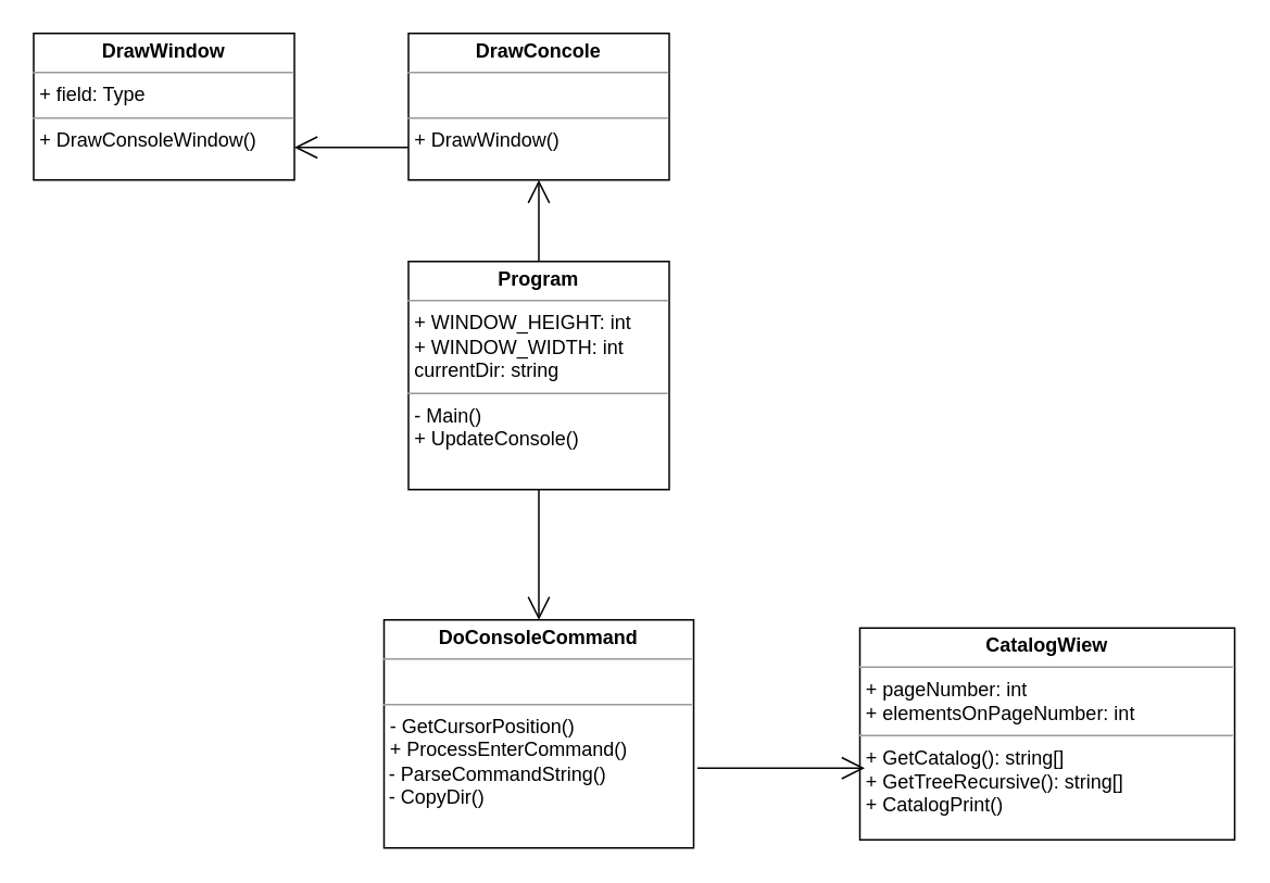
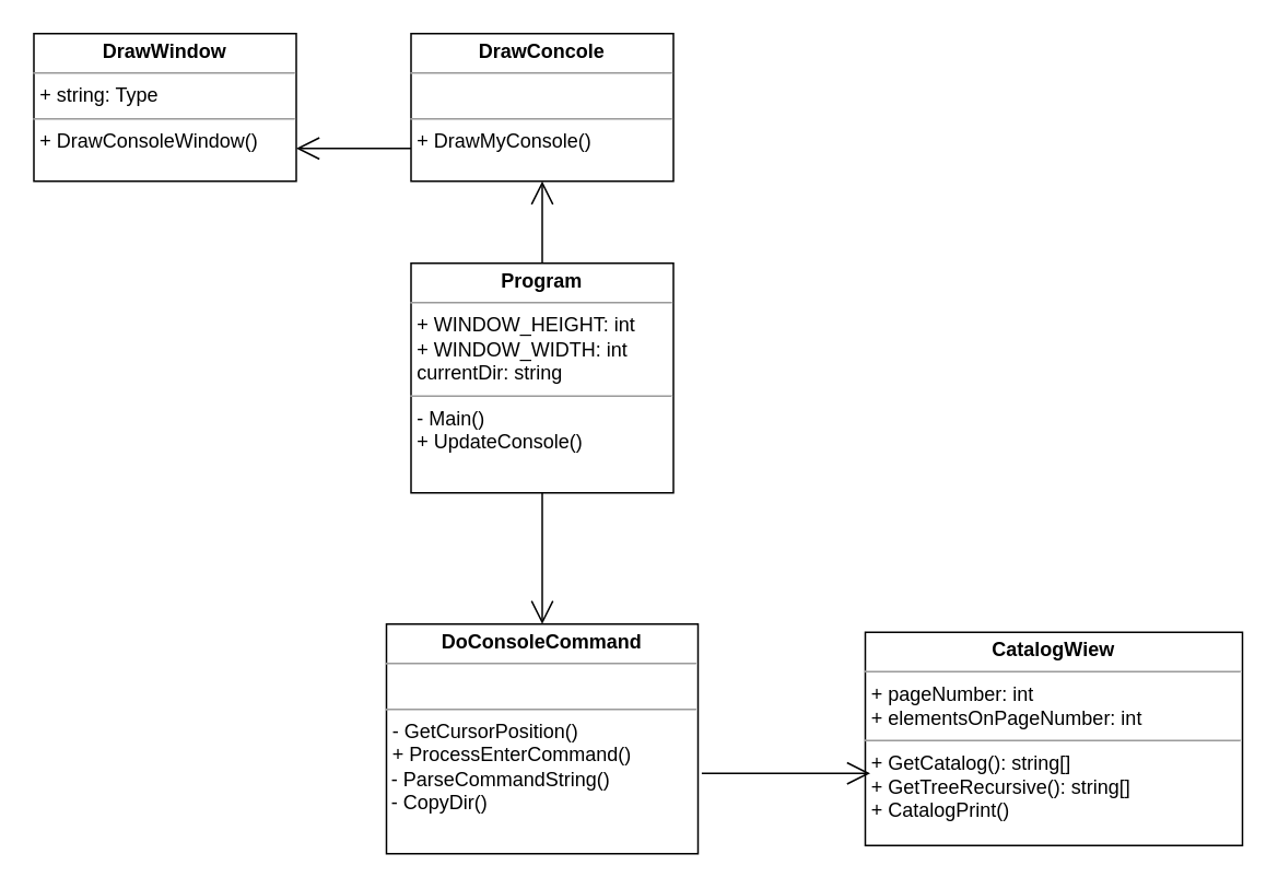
- <mxCell id="3" value="&lt;p style=&quot;margin:0px;margin-top:4px;text-align:center;&quot;&gt;&lt;b&gt;DrawConcole&lt;/b&gt;&lt;/p&gt;&lt;hr size=&quot;1&quot;&gt;&lt;p style=&quot;margin:0px;margin-left:4px;&quot;&gt;&lt;br&gt;&lt;/p&gt;&lt;hr size=&quot;1&quot;&gt;&lt;p style=&quot;margin:0px;margin-left:4px;&quot;&gt;+ DrawWindow()&lt;/p&gt;" style="verticalAlign=top;align=left;overflow=fill;fontSize=12;fontFamily=Helvetica;html=1;" vertex="1" parent="1"><mxGeometry x="250" y="20" width="160" height="90" as="geometry" /></mxCell>
+ <mxCell id="3" value="&lt;p style=&quot;margin:0px;margin-top:4px;text-align:center;&quot;&gt;&lt;b&gt;DrawConcole&lt;/b&gt;&lt;/p&gt;&lt;hr size=&quot;1&quot;&gt;&lt;p style=&quot;margin:0px;margin-left:4px;&quot;&gt;&lt;br&gt;&lt;/p&gt;&lt;hr size=&quot;1&quot;&gt;&lt;p style=&quot;margin:0px;margin-left:4px;&quot;&gt;+ DrawMyConsole()&lt;/p&gt;" style="verticalAlign=top;align=left;overflow=fill;fontSize=12;fontFamily=Helvetica;html=1;" vertex="1" parent="1"><mxGeometry x="250" y="20" width="160" height="90" as="geometry" /></mxCell>
- <mxCell id="2" value="&lt;p style=&quot;margin:0px;margin-top:4px;text-align:center;&quot;&gt;&lt;b&gt;DrawWindow&lt;/b&gt;&lt;/p&gt;&lt;hr size=&quot;1&quot;&gt;&lt;p style=&quot;margin:0px;margin-left:4px;&quot;&gt;+ field: Type&lt;/p&gt;&lt;hr size=&quot;1&quot;&gt;&lt;p style=&quot;margin:0px;margin-left:4px;&quot;&gt;+ DrawConsoleWindow()&lt;/p&gt;&lt;p style=&quot;margin:0px;margin-left:4px;&quot;&gt;&lt;br&gt;&lt;/p&gt;" style="verticalAlign=top;align=left;overflow=fill;fontSize=12;fontFamily=Helvetica;html=1;" vertex="1" parent="1"><mxGeometry x="20" y="20" width="160" height="90" as="geometry" /></mxCell>
+ <mxCell id="2" value="&lt;p style=&quot;margin:0px;margin-top:4px;text-align:center;&quot;&gt;&lt;b&gt;DrawWindow&lt;/b&gt;&lt;/p&gt;&lt;hr size=&quot;1&quot;&gt;&lt;p style=&quot;margin:0px;margin-left:4px;&quot;&gt;+ string: Type&lt;/p&gt;&lt;hr size=&quot;1&quot;&gt;&lt;p style=&quot;margin:0px;margin-left:4px;&quot;&gt;+ DrawConsoleWindow()&lt;/p&gt;&lt;p style=&quot;margin:0px;margin-left:4px;&quot;&gt;&lt;br&gt;&lt;/p&gt;" style="verticalAlign=top;align=left;overflow=fill;fontSize=12;fontFamily=Helvetica;html=1;" vertex="1" parent="1"><mxGeometry x="20" y="20" width="160" height="90" as="geometry" /></mxCell>
